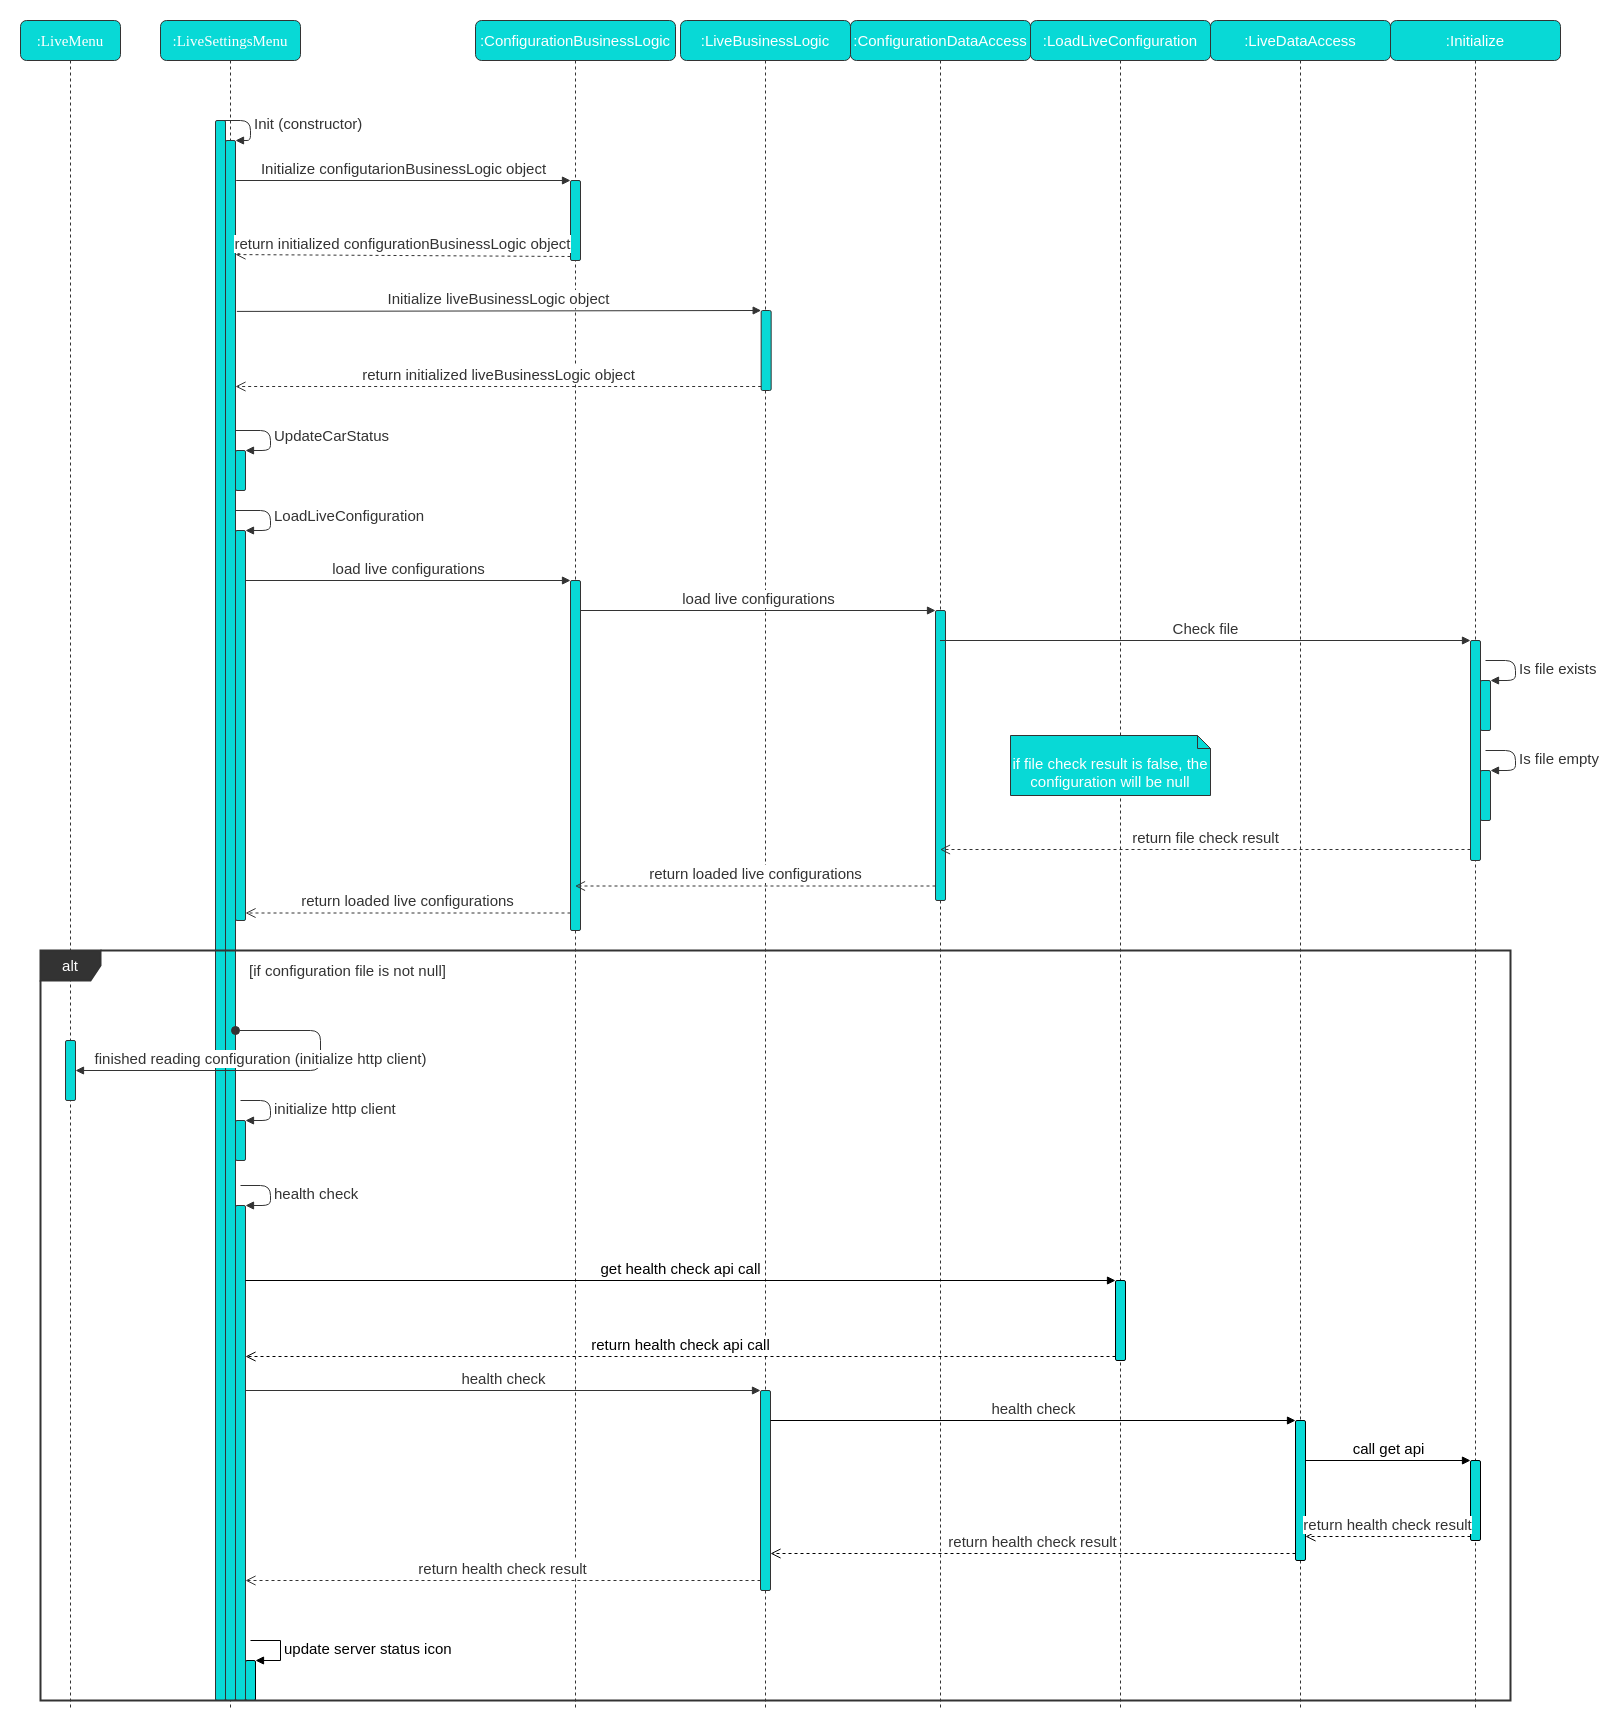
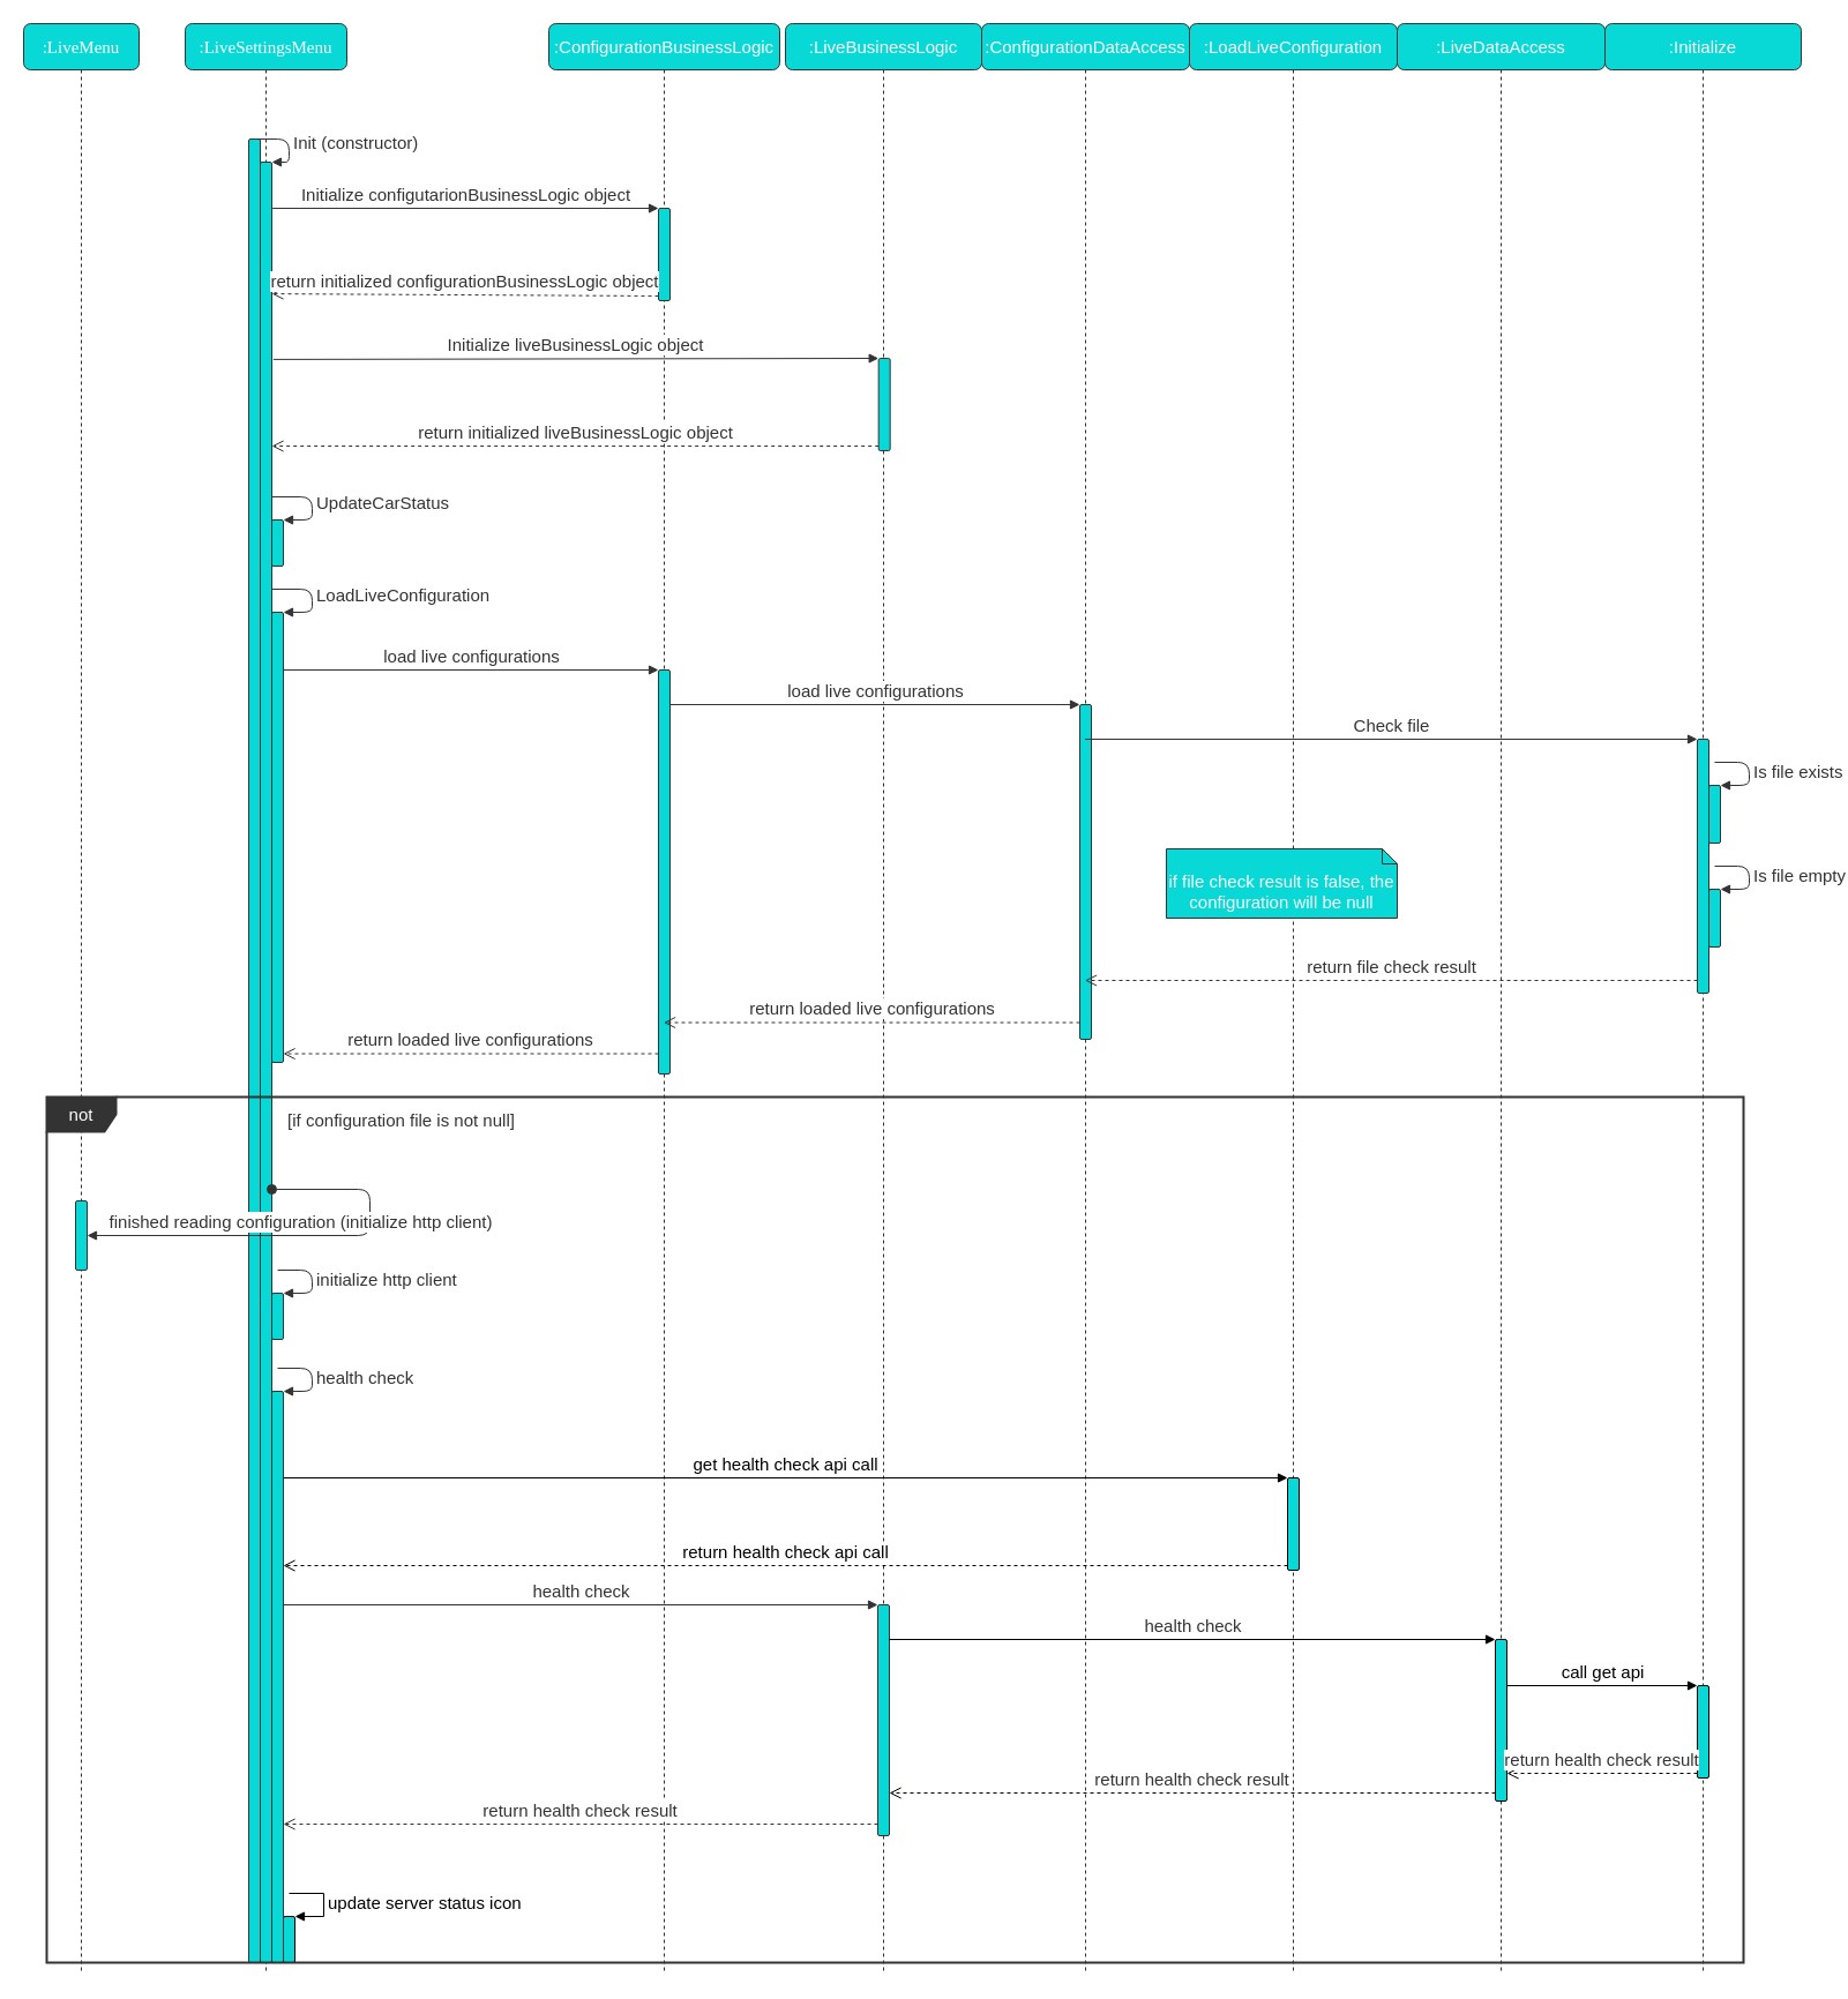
- <mxCell id="58" value="alt" style="shape=umlFrame;whiteSpace=wrap;html=1;sketch=0;strokeColor=#333333;fillColor=#333333;fontColor=#FFFFFF;strokeWidth=2;fontSize=15;rounded=1;" parent="1" vertex="1"><mxGeometry x="40" y="950" width="1470" height="750" as="geometry" /></mxCell>
+ <mxCell id="58" value="not" style="shape=umlFrame;whiteSpace=wrap;html=1;sketch=0;strokeColor=#333333;fillColor=#333333;fontColor=#FFFFFF;strokeWidth=2;fontSize=15;rounded=1;" parent="1" vertex="1"><mxGeometry x="40" y="950" width="1470" height="750" as="geometry" /></mxCell>
